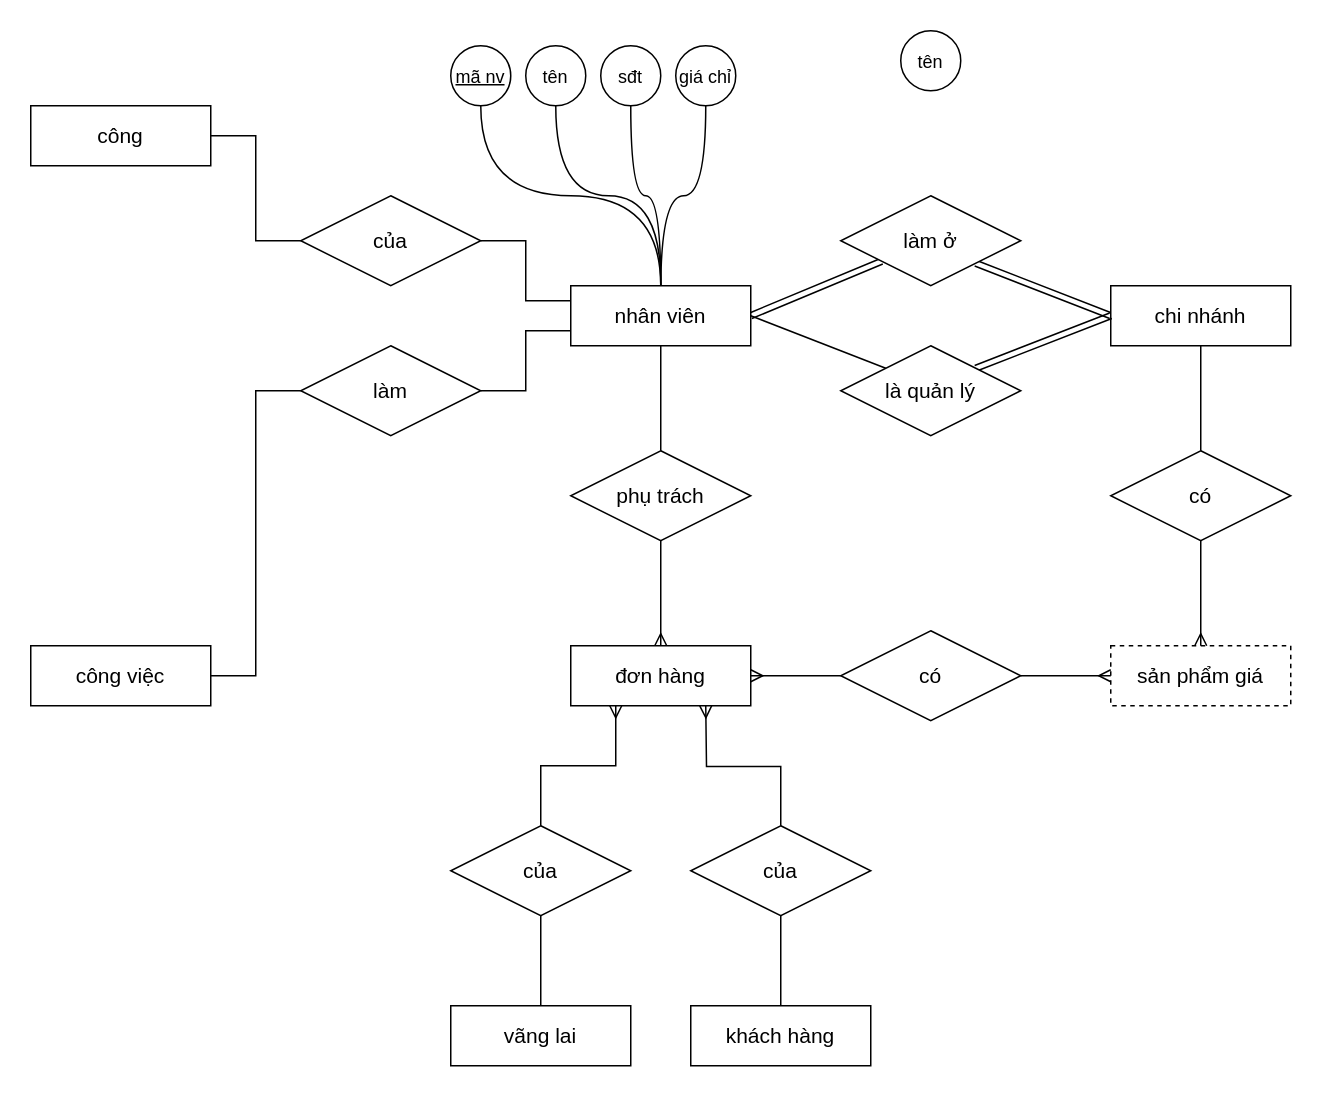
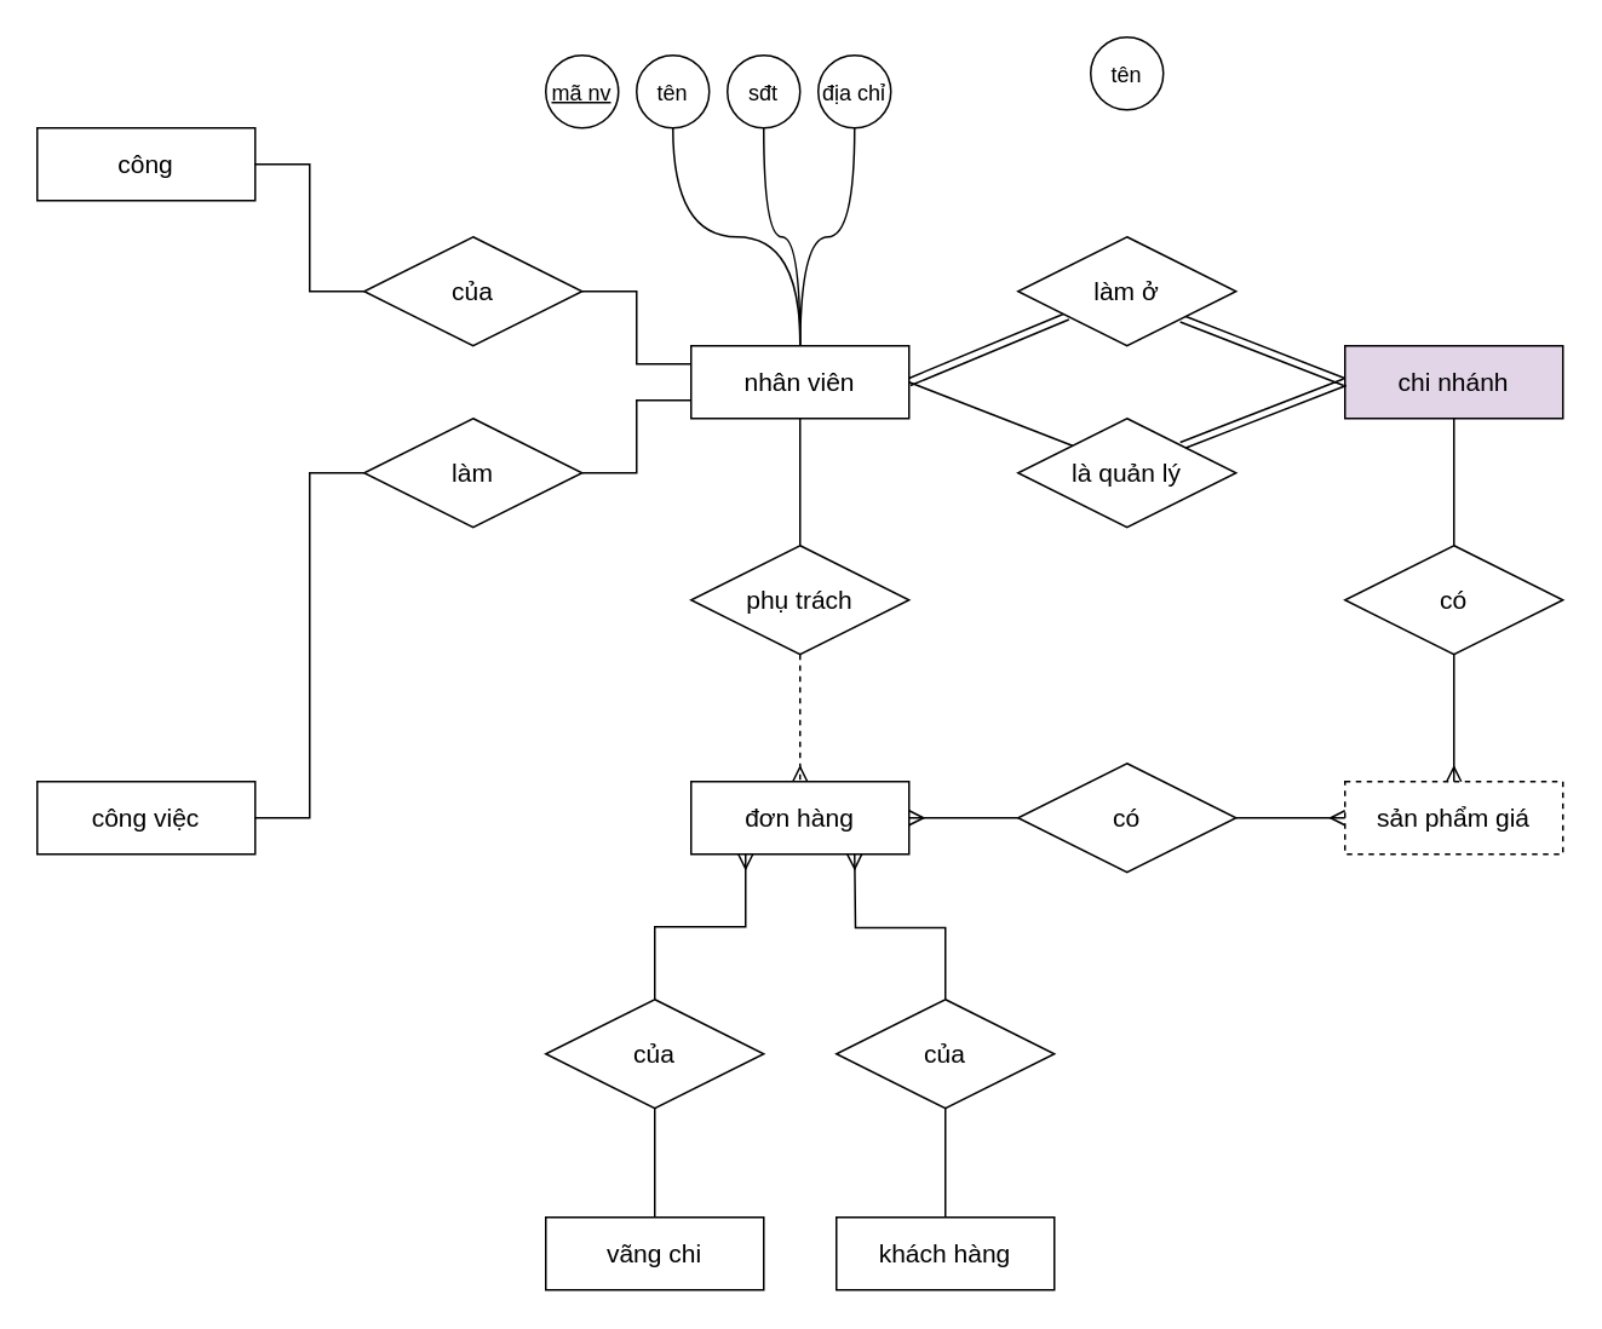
- <mxCell id="40" value="&lt;span style=&quot;font-size: 12px&quot;&gt;giá chỉ&lt;/span&gt;" style="ellipse;whiteSpace=wrap;html=1;aspect=fixed;shadow=0;sketch=0;fontSize=14;" vertex="1" parent="1"><mxGeometry x="450" y="30" width="40" height="40" as="geometry" /></mxCell>
+ <mxCell id="40" value="&lt;span style=&quot;font-size: 12px&quot;&gt;địa chỉ&lt;/span&gt;" style="ellipse;whiteSpace=wrap;html=1;aspect=fixed;shadow=0;sketch=0;fontSize=14;" vertex="1" parent="1"><mxGeometry x="450" y="30" width="40" height="40" as="geometry" /></mxCell>
- <mxCell id="37" style="edgeStyle=orthogonalEdgeStyle;sketch=0;orthogonalLoop=1;jettySize=auto;html=1;exitX=0.5;exitY=1;exitDx=0;exitDy=0;entryX=0.5;entryY=0;entryDx=0;entryDy=0;shadow=0;startArrow=none;startFill=0;endArrow=none;endFill=0;fontSize=14;curved=1;" edge="1" parent="1" source="38" target="5"><mxGeometry relative="1" as="geometry" /></mxCell>
- <mxCell id="10" value="&lt;font style=&quot;font-size: 14px;&quot;&gt;chi nhánh&lt;/font&gt;" style="whiteSpace=wrap;html=1;sketch=0;shadow=0;fontSize=14;" vertex="1" parent="1"><mxGeometry x="740" y="190" width="120" height="40" as="geometry" /></mxCell>
+ <mxCell id="10" value="&lt;font style=&quot;font-size: 14px;&quot;&gt;chi nhánh&lt;/font&gt;" style="whiteSpace=wrap;html=1;sketch=0;shadow=0;fontSize=14;fillColor=#e1d5e7;" vertex="1" parent="1"><mxGeometry x="740" y="190" width="120" height="40" as="geometry" /></mxCell>
- <mxCell id="31" style="edgeStyle=orthogonalEdgeStyle;rounded=0;sketch=0;orthogonalLoop=1;jettySize=auto;html=1;exitX=0.5;exitY=1;exitDx=0;exitDy=0;shadow=0;startArrow=none;startFill=0;endArrow=ERmany;endFill=0;fontSize=14;" edge="1" parent="1" source="32" target="13"><mxGeometry relative="1" as="geometry" /></mxCell>
+ <mxCell id="31" style="edgeStyle=orthogonalEdgeStyle;rounded=0;sketch=0;orthogonalLoop=1;jettySize=auto;html=1;exitX=0.5;exitY=1;exitDx=0;exitDy=0;shadow=0;startArrow=none;startFill=0;endArrow=ERmany;endFill=0;fontSize=14;dashed=1;" edge="1" parent="1" source="32" target="13"><mxGeometry relative="1" as="geometry" /></mxCell>
- <mxCell id="16" value="&lt;font style=&quot;font-size: 14px;&quot;&gt;vãng lai&lt;/font&gt;" style="whiteSpace=wrap;html=1;sketch=0;shadow=0;fontSize=14;" vertex="1" parent="1"><mxGeometry x="300" y="670" width="120" height="40" as="geometry" /></mxCell>
+ <mxCell id="16" value="&lt;font style=&quot;font-size: 14px;&quot;&gt;vãng chi&lt;/font&gt;" style="whiteSpace=wrap;html=1;sketch=0;shadow=0;fontSize=14;" vertex="1" parent="1"><mxGeometry x="300" y="670" width="120" height="40" as="geometry" /></mxCell>
